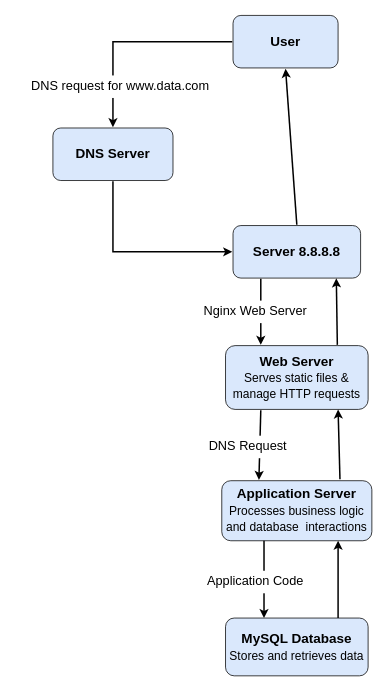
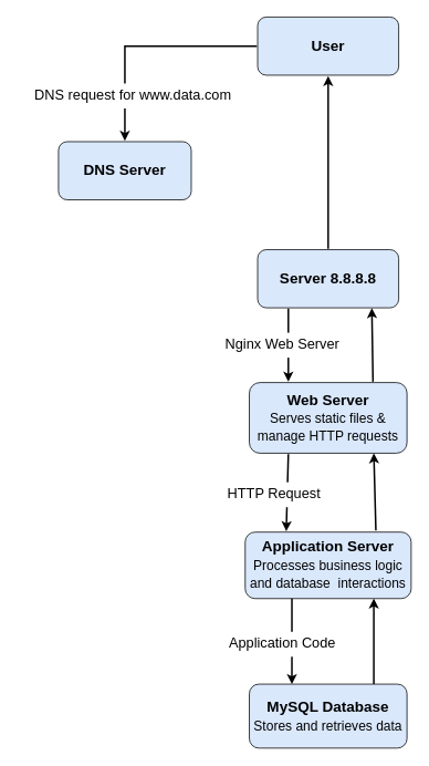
- <mxCell id="2" value="User" style="rounded=1;whiteSpace=wrap;html=1;fontSize=18;fillColor=#dae8fc;strokeColor=default;strokeWidth=1;gradientColor=none;perimeterSpacing=1;fontStyle=1" vertex="1" parent="1"><mxGeometry x="310" y="20" width="140" height="70" as="geometry" /></mxCell>
+ <mxCell id="2" value="User" style="rounded=1;whiteSpace=wrap;html=1;fontSize=18;fillColor=#dae8fc;strokeColor=default;strokeWidth=1;gradientColor=none;perimeterSpacing=1;fontStyle=1" vertex="1" parent="1"><mxGeometry x="310" y="20" width="170" height="70" as="geometry" /></mxCell>
- <mxCell id="8" value="" style="endArrow=classic;html=1;rounded=0;exitX=0.5;exitY=1;exitDx=0;exitDy=0;entryX=0;entryY=0.5;entryDx=0;entryDy=0;textShadow=0;strokeWidth=2;" edge="1" parent="1" source="3" target="6"><mxGeometry width="50" height="50" relative="1" as="geometry"><mxPoint x="230" y="450" as="sourcePoint" /><mxPoint x="280" y="400" as="targetPoint" /><Array as="points"><mxPoint x="150" y="335" /></Array></mxGeometry></mxCell>
- <mxCell id="19" value="DNS Request" style="rounded=0;whiteSpace=wrap;html=1;fontSize=17;strokeColor=none;" vertex="1" parent="1"><mxGeometry x="250" y="580" width="160" height="30" as="geometry" /></mxCell>
+ <mxCell id="19" value="HTTP Request" style="rounded=0;whiteSpace=wrap;html=1;fontSize=17;strokeColor=none;" vertex="1" parent="1"><mxGeometry x="250" y="580" width="160" height="30" as="geometry" /></mxCell>
